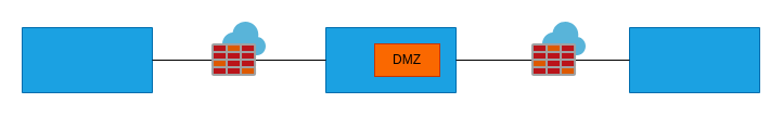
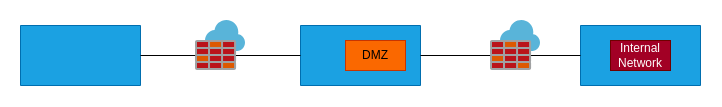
+ <mxCell id="10" value="Internal Network" style="text;strokeColor=#6F0000;align=center;fillColor=light-dark(#A20025,#CC0000);html=1;verticalAlign=middle;whiteSpace=wrap;rounded=0;fontColor=#ffffff;" vertex="1" parent="1"><mxGeometry x="610" y="40" width="60" height="30" as="geometry" /></mxCell>
